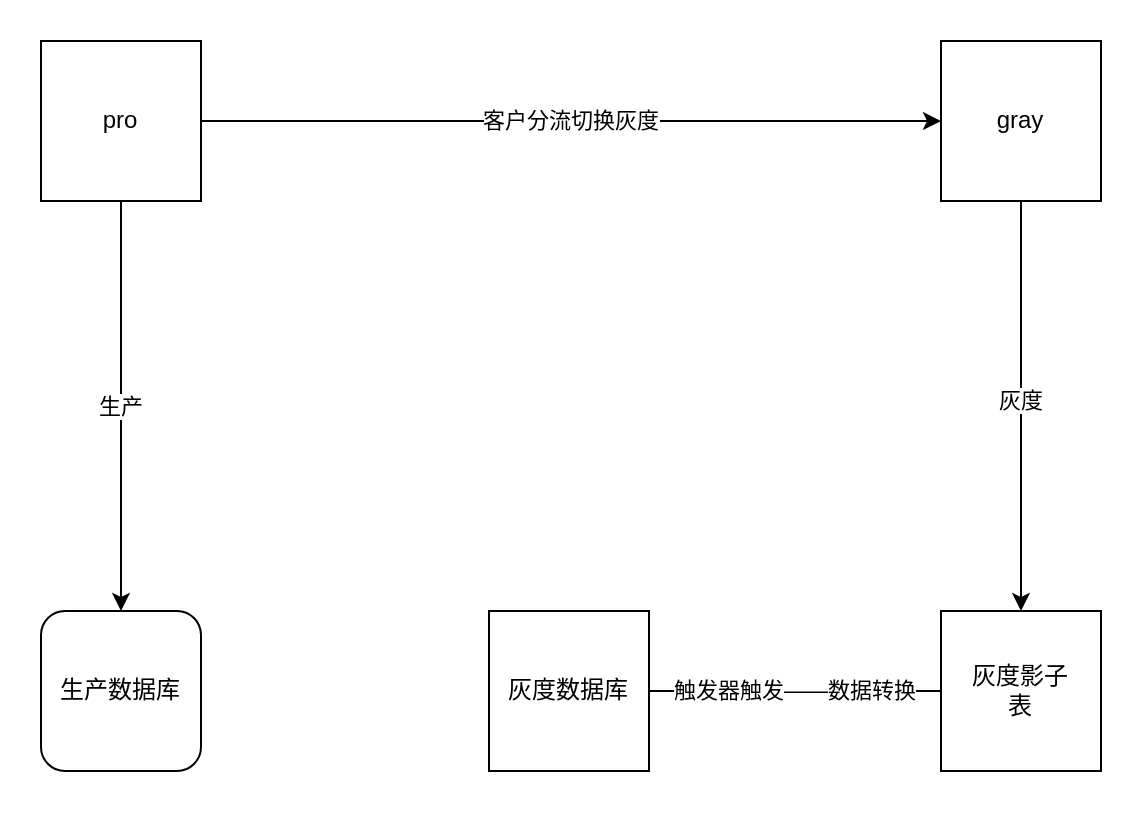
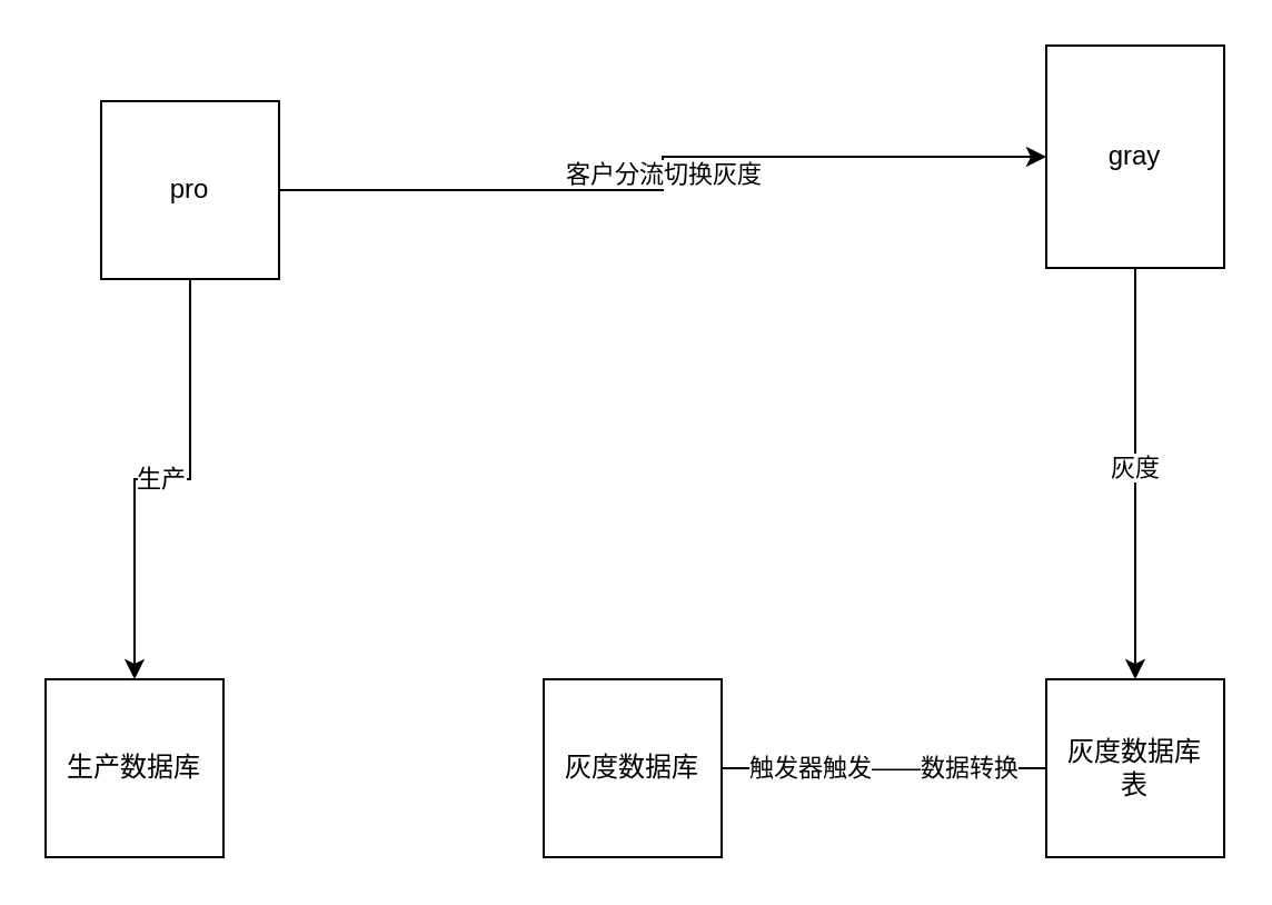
- <mxCell id="4" value="pro" style="whiteSpace=wrap;html=1;aspect=fixed;" parent="1" vertex="1"><mxGeometry x="20" y="20" width="80" height="80" as="geometry" /></mxCell>
+ <mxCell id="4" value="pro" style="whiteSpace=wrap;html=1;aspect=fixed;" parent="1" vertex="1"><mxGeometry x="45" y="45" width="80" height="80" as="geometry" /></mxCell>
- <mxCell id="6" value="gray" style="whiteSpace=wrap;html=1;aspect=fixed;" parent="1" vertex="1"><mxGeometry x="470" y="20" width="80" height="80" as="geometry" /></mxCell>
+ <mxCell id="6" value="gray" style="whiteSpace=wrap;html=1;aspect=fixed;" parent="1" vertex="1"><mxGeometry x="470" y="20" width="80" height="100" as="geometry" /></mxCell>
- <mxCell id="7" value="生产数据库" style="whiteSpace=wrap;html=1;aspect=fixed;rounded=1;" parent="1" vertex="1"><mxGeometry x="20" y="305" width="80" height="80" as="geometry" /></mxCell>
+ <mxCell id="7" value="生产数据库" style="whiteSpace=wrap;html=1;aspect=fixed;" parent="1" vertex="1"><mxGeometry x="20" y="305" width="80" height="80" as="geometry" /></mxCell>
- <mxCell id="10" value="灰度影子&lt;br&gt;表" style="whiteSpace=wrap;html=1;aspect=fixed;" parent="1" vertex="1"><mxGeometry x="470" y="305" width="80" height="80" as="geometry" /></mxCell>
+ <mxCell id="10" value="灰度数据库&lt;br&gt;表" style="whiteSpace=wrap;html=1;aspect=fixed;" parent="1" vertex="1"><mxGeometry x="470" y="305" width="80" height="80" as="geometry" /></mxCell>
